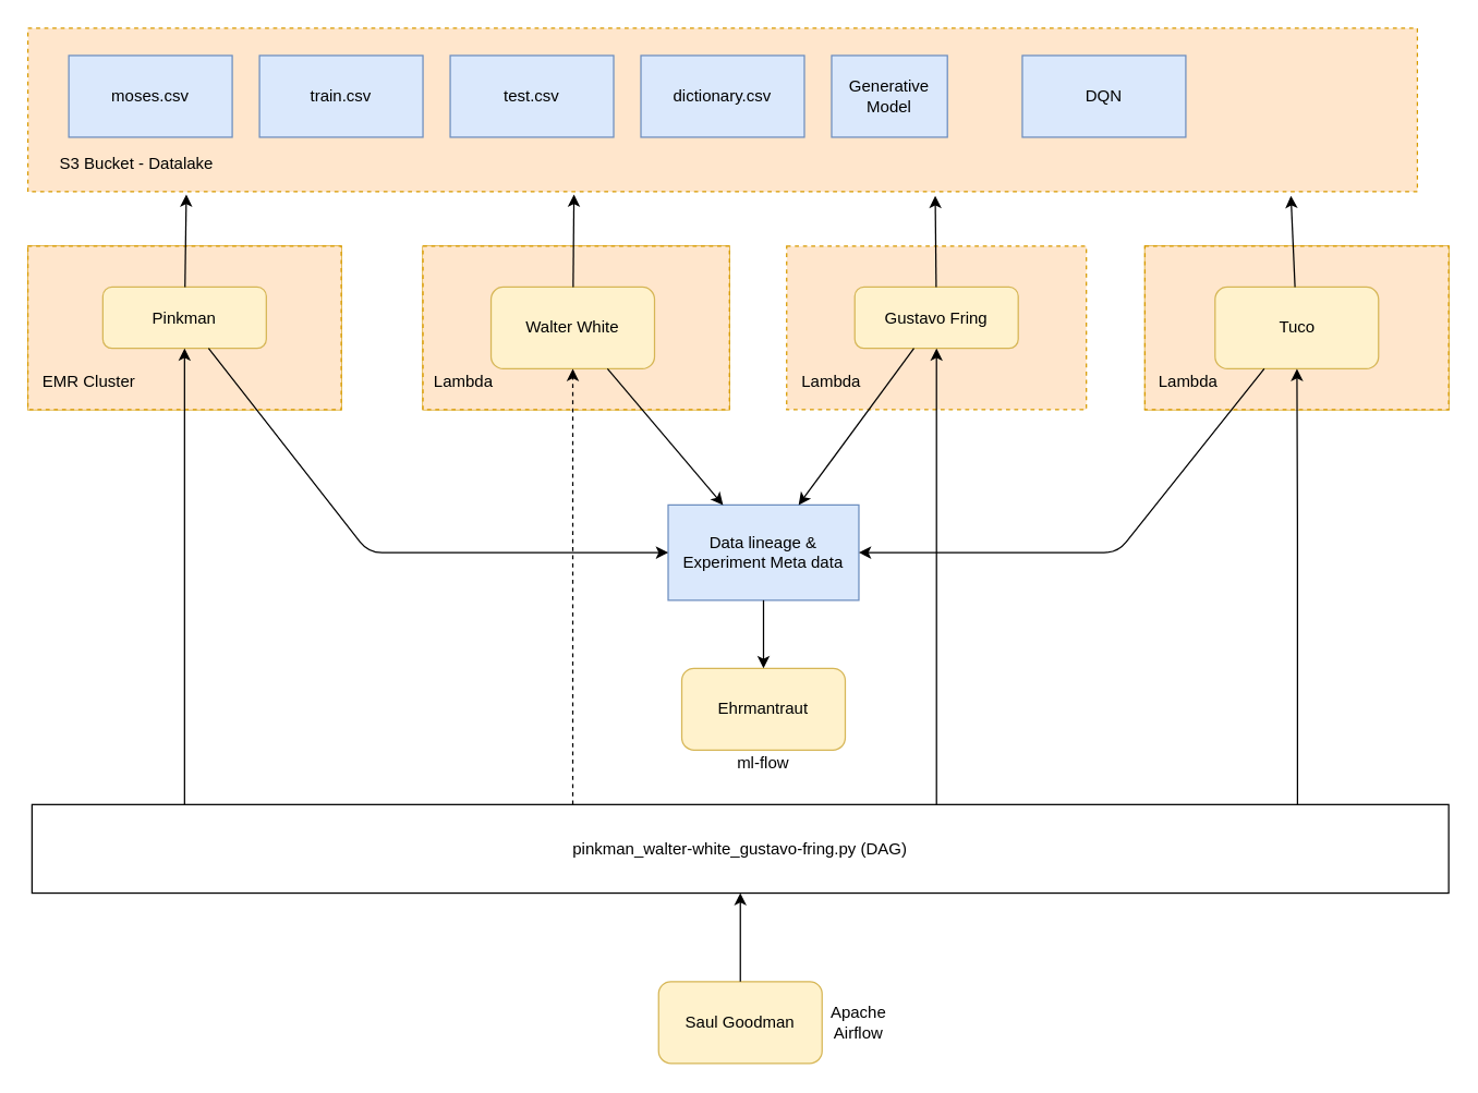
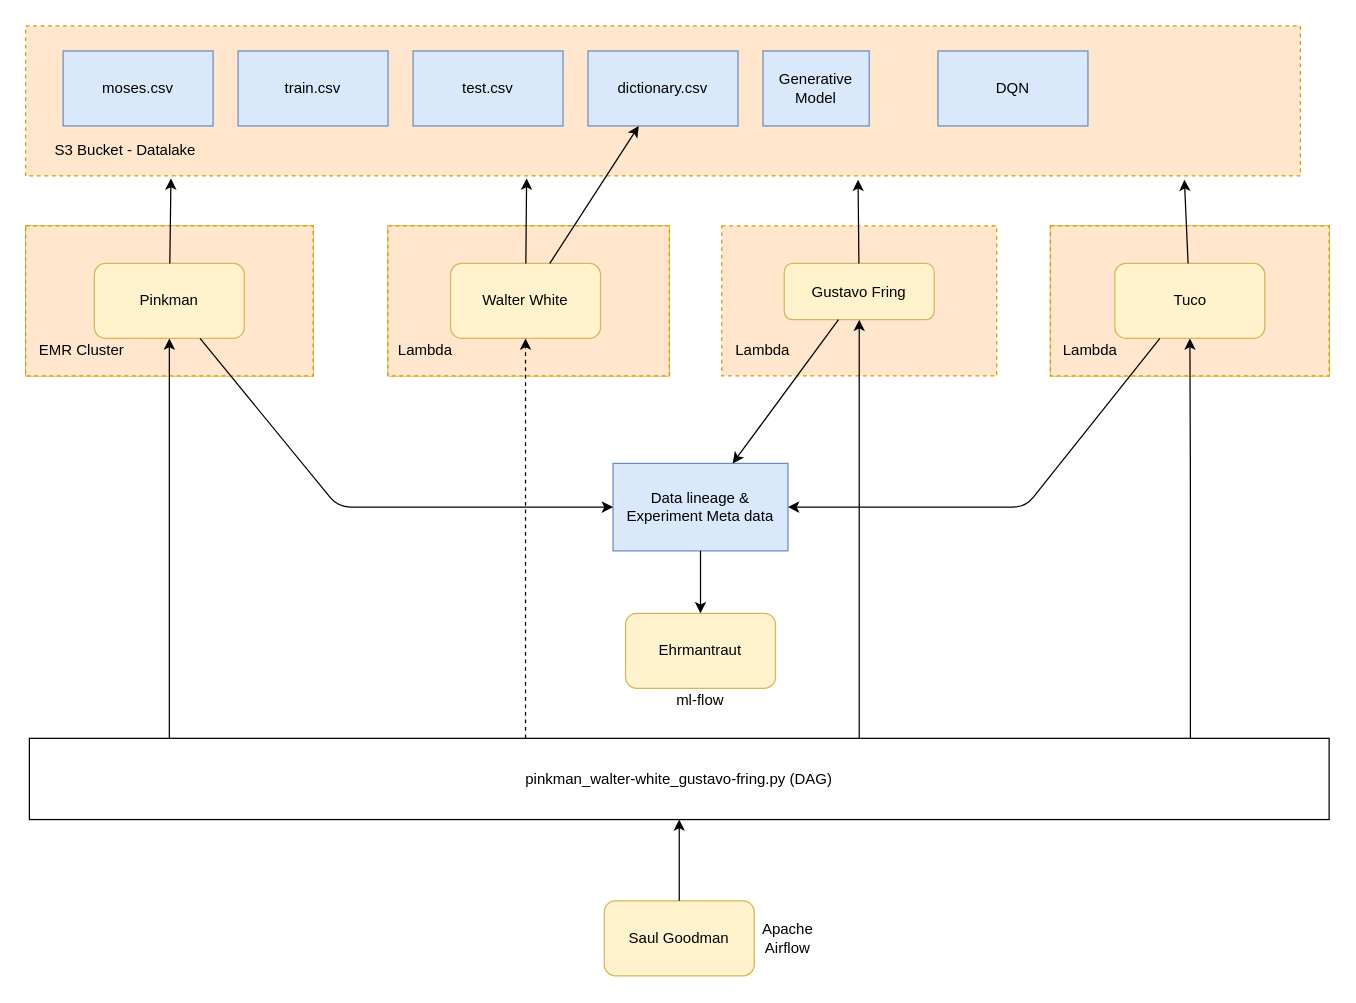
- <mxCell id="17" value="Pinkman" style="rounded=1;whiteSpace=wrap;html=1;fillColor=#fff2cc;strokeColor=#d6b656;" vertex="1" parent="15"><mxGeometry x="55" y="30" width="120" height="45" as="geometry" /></mxCell>
+ <mxCell id="17" value="Pinkman" style="rounded=1;whiteSpace=wrap;html=1;fillColor=#fff2cc;strokeColor=#d6b656;" vertex="1" parent="15"><mxGeometry x="55" y="30" width="120" height="60" as="geometry" /></mxCell>
- <mxCell id="41" value="" style="endArrow=classic;html=1;" edge="1" parent="1" source="21" target="5"><mxGeometry width="50" height="50" relative="1" as="geometry"><mxPoint x="340" y="490" as="sourcePoint" /><mxPoint x="390" y="440" as="targetPoint" /></mxGeometry></mxCell>
+ <mxCell id="41" value="" style="endArrow=classic;html=1;" edge="1" parent="1" source="21" target="10"><mxGeometry width="50" height="50" relative="1" as="geometry"><mxPoint x="340" y="490" as="sourcePoint" /><mxPoint x="390" y="440" as="targetPoint" /></mxGeometry></mxCell>
